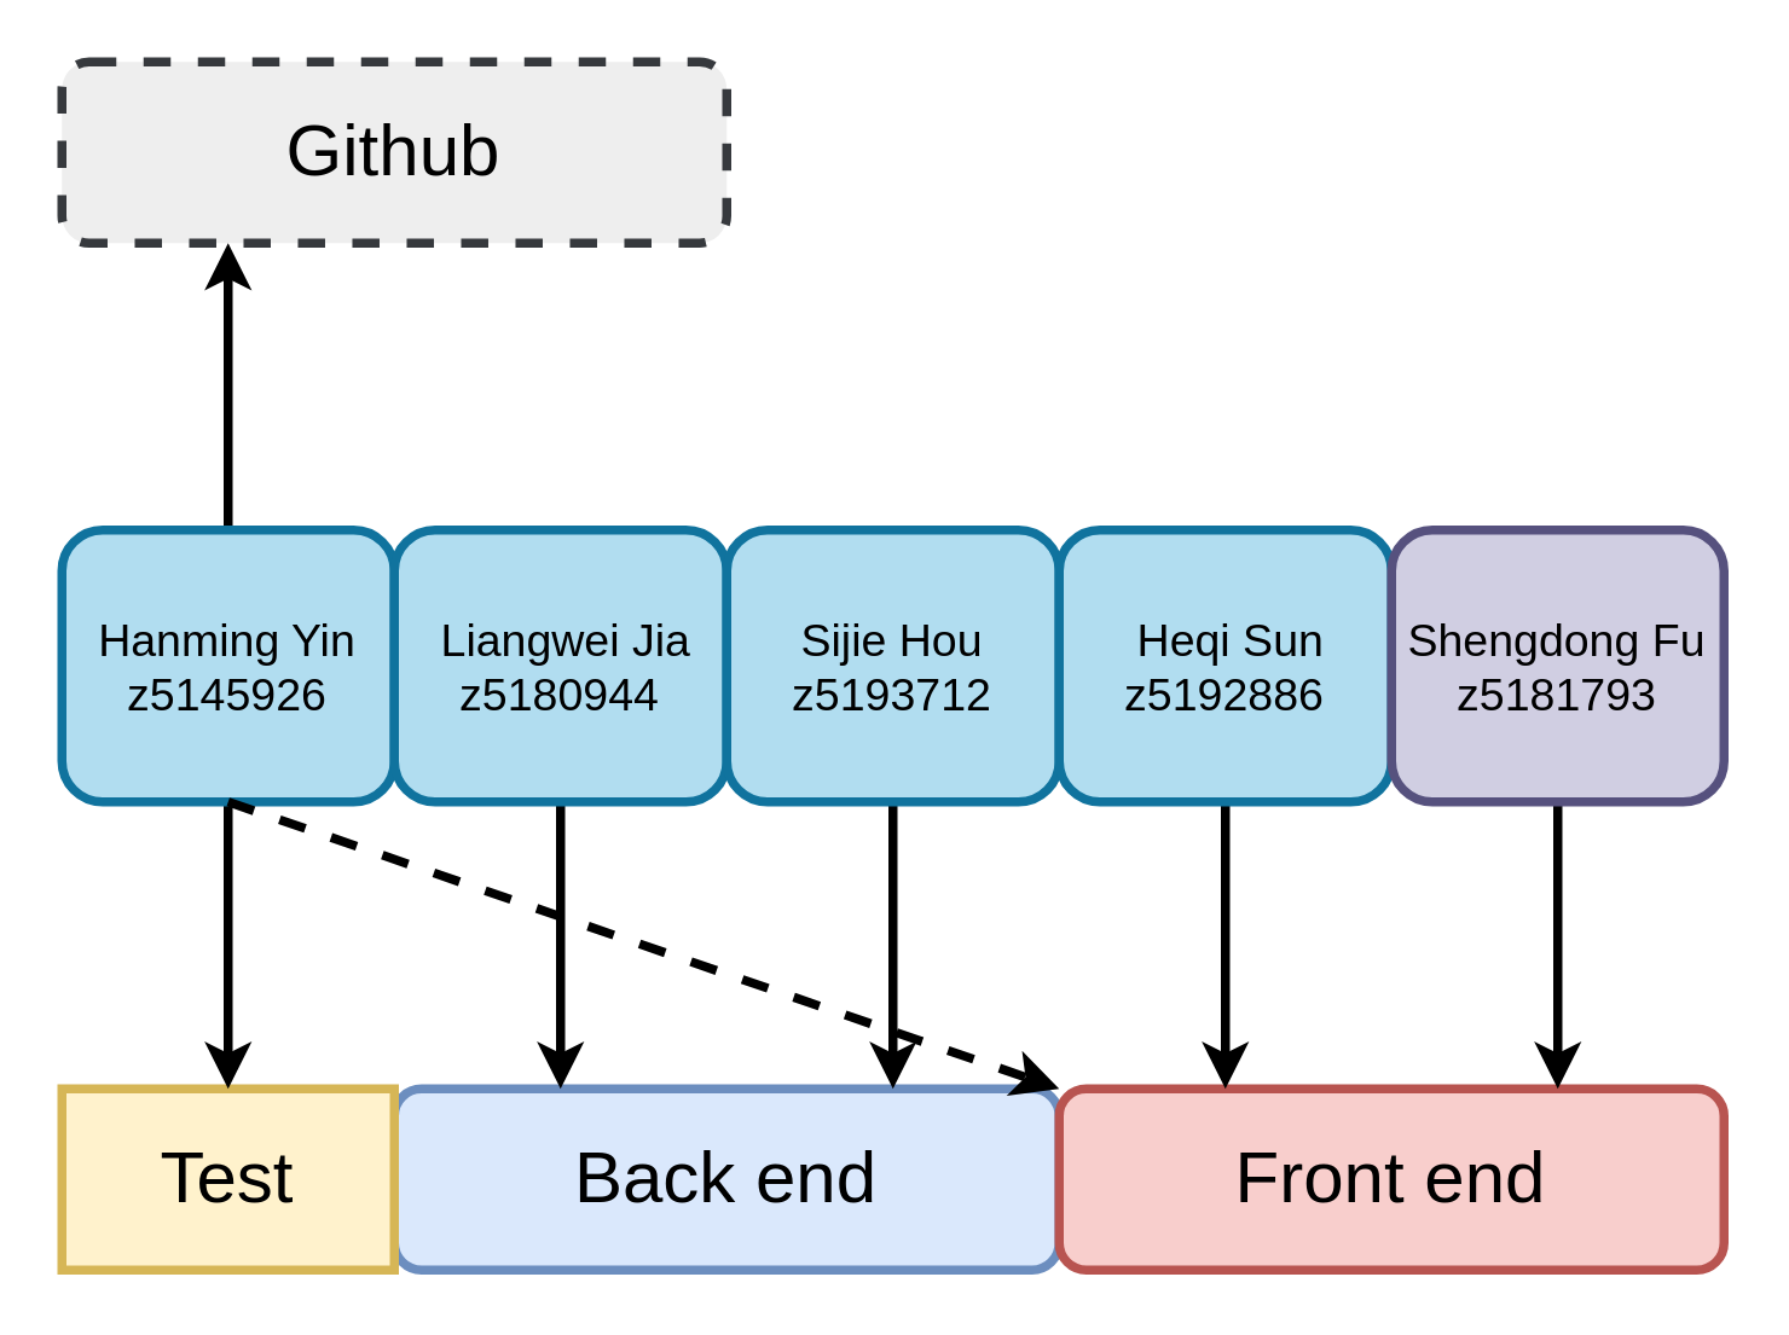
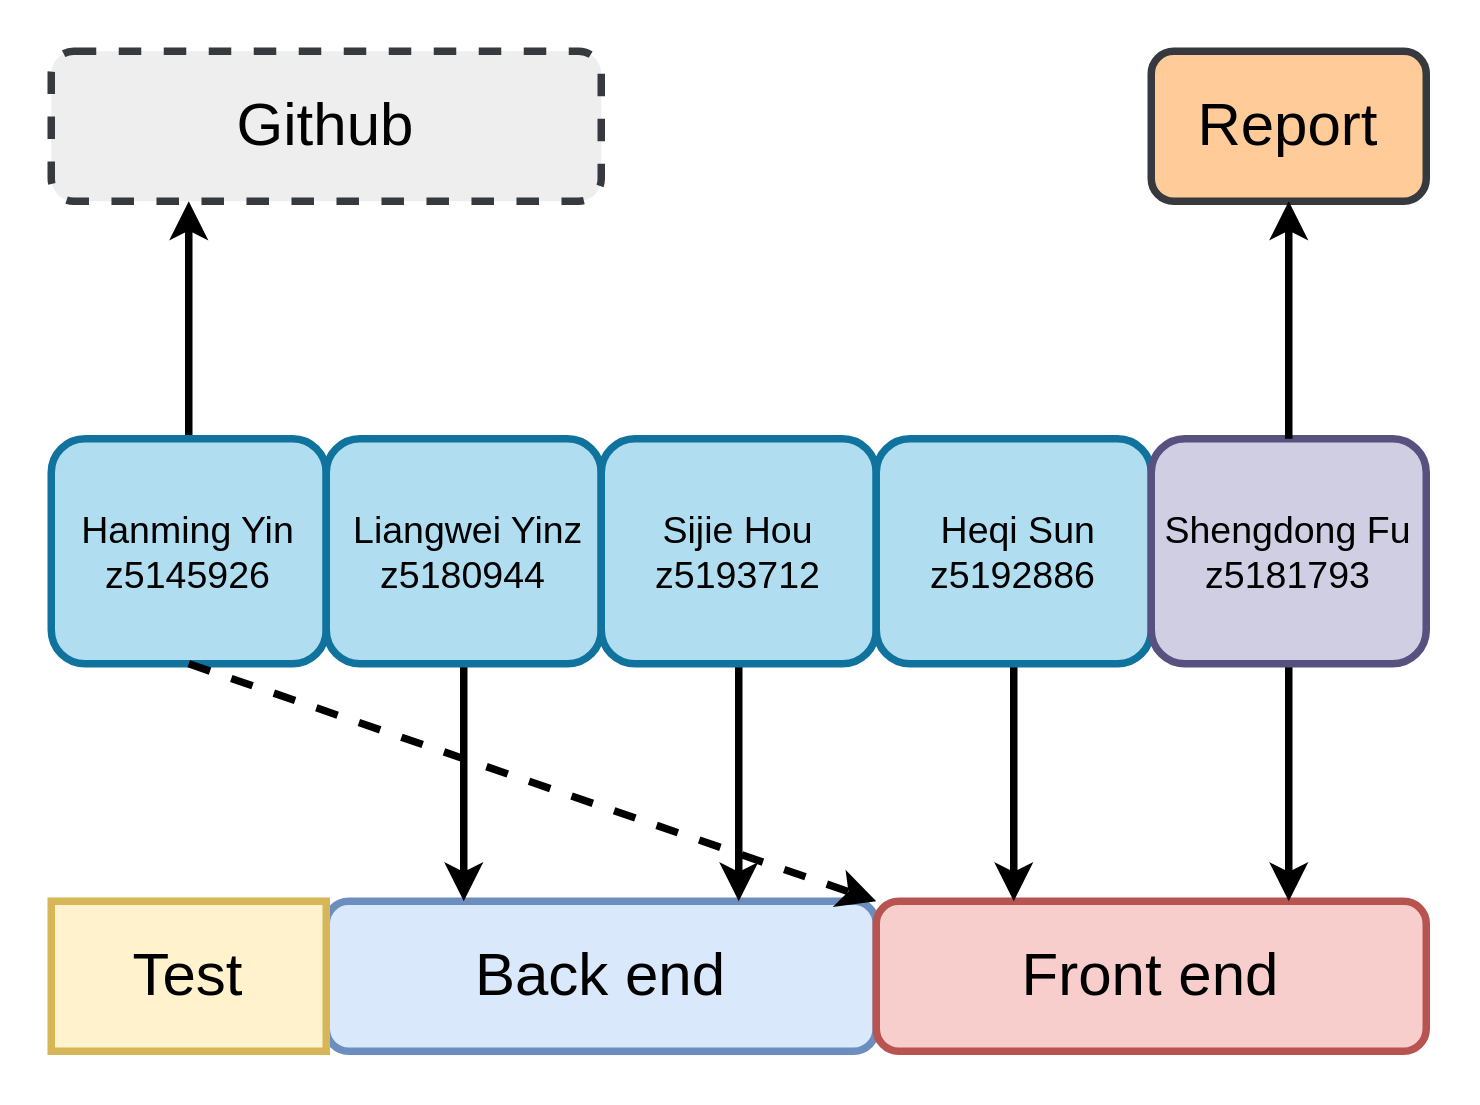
+ <mxCell id="6" value="Report" style="rounded=1;whiteSpace=wrap;html=1;strokeWidth=3;fillColor=#ffcc99;strokeColor=#36393d;fontSize=24;" vertex="1" parent="1"><mxGeometry x="460" y="20" width="110" height="60" as="geometry" /></mxCell>
+ <mxCell id="18" value="" style="endArrow=classic;html=1;fontSize=15;exitX=0.5;exitY=0;exitDx=0;exitDy=0;entryX=0.5;entryY=1;entryDx=0;entryDy=0;strokeWidth=3;" edge="1" parent="1" source="17" target="6"><mxGeometry width="50" height="50" relative="1" as="geometry"><mxPoint x="20" y="490" as="sourcePoint" /><mxPoint x="70" y="440" as="targetPoint" /></mxGeometry></mxCell>
- <mxCell id="11" value="&amp;nbsp;Liangwei Jia z5180944" style="rounded=1;whiteSpace=wrap;html=1;strokeWidth=3;fontSize=15;fillColor=#b1ddf0;strokeColor=#10739e;" vertex="1" parent="1"><mxGeometry x="130" y="175" width="110" height="90" as="geometry" /></mxCell>
+ <mxCell id="11" value="&amp;nbsp;Liangwei Yinz z5180944" style="rounded=1;whiteSpace=wrap;html=1;strokeWidth=3;fontSize=15;fillColor=#b1ddf0;strokeColor=#10739e;" vertex="1" parent="1"><mxGeometry x="130" y="175" width="110" height="90" as="geometry" /></mxCell>
- <mxCell id="7" style="edgeStyle=orthogonalEdgeStyle;rounded=0;orthogonalLoop=1;jettySize=auto;html=1;exitX=0.5;exitY=1;exitDx=0;exitDy=0;entryX=0.5;entryY=0;entryDx=0;entryDy=0;strokeWidth=3;fontSize=15;" edge="1" parent="1" source="9" target="4"><mxGeometry relative="1" as="geometry" /></mxCell>
